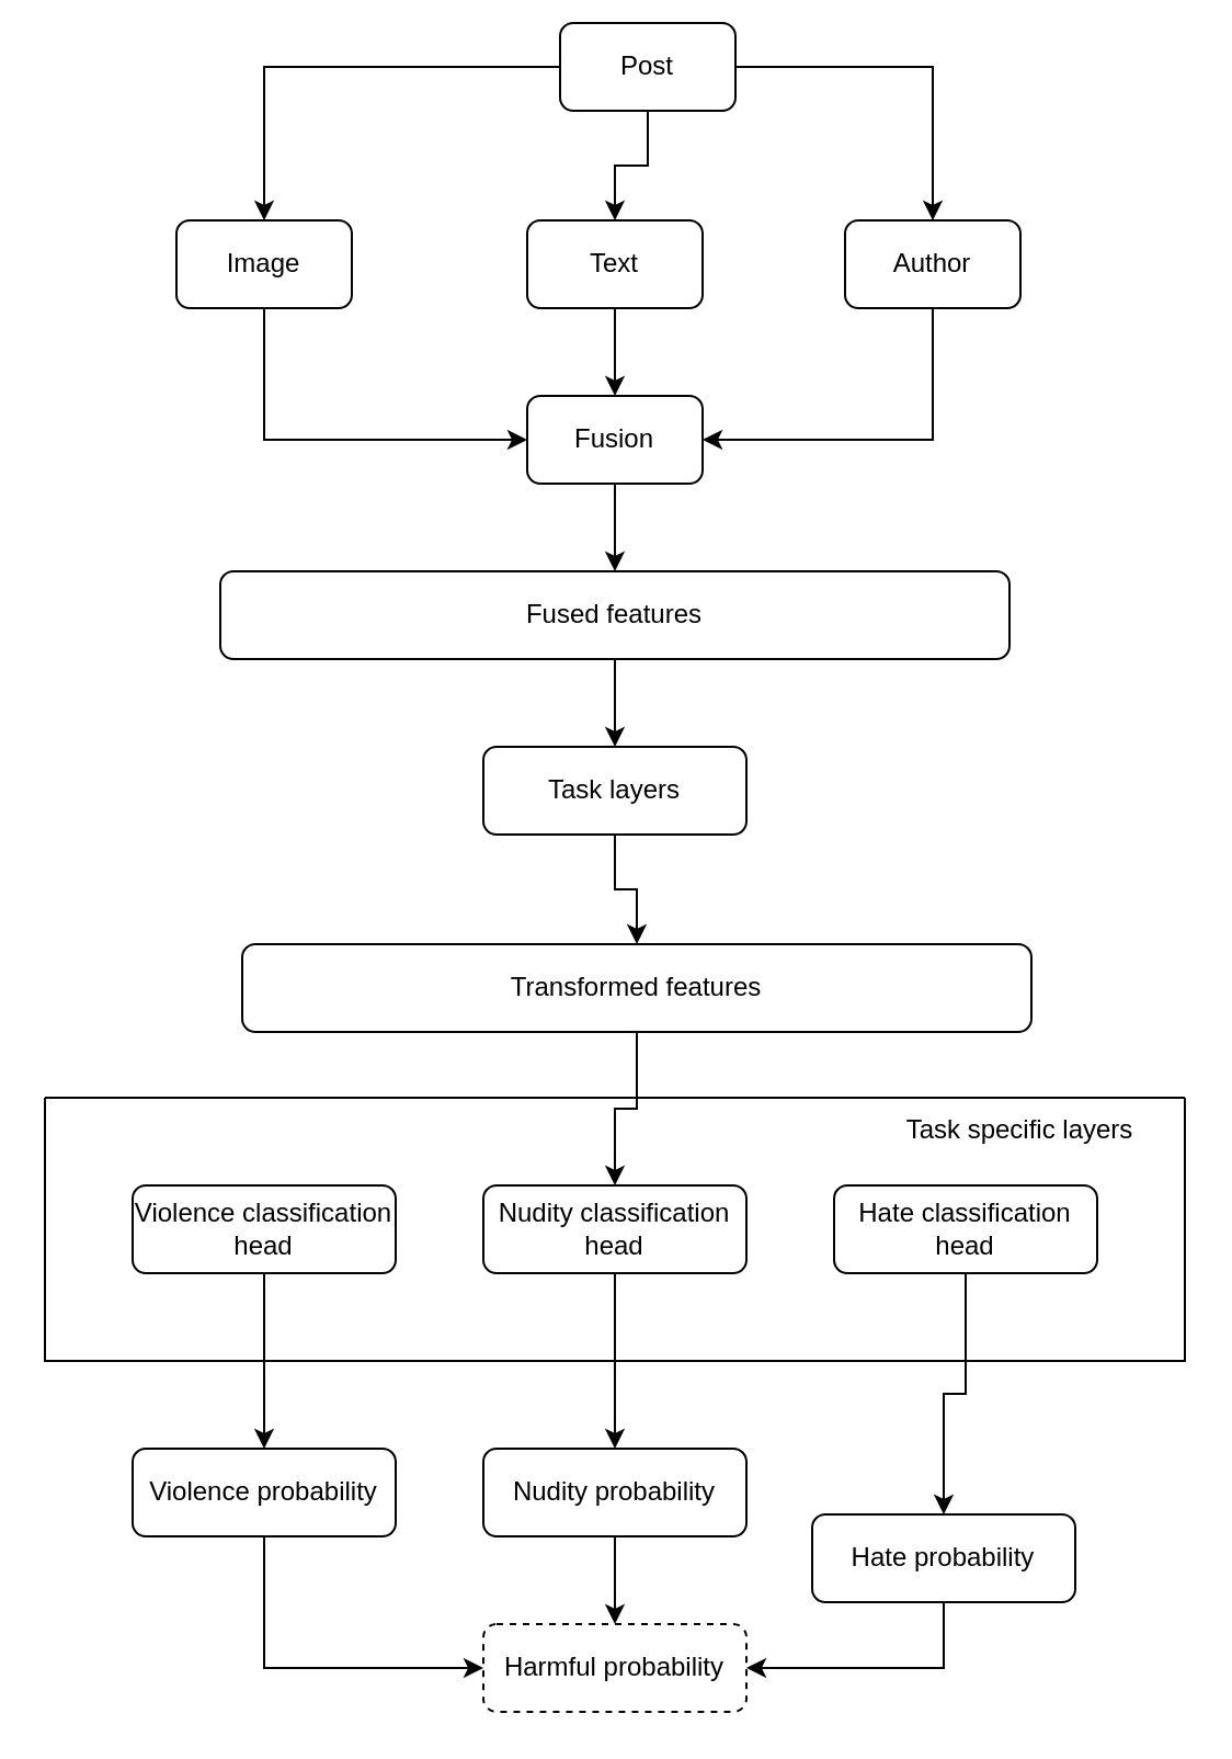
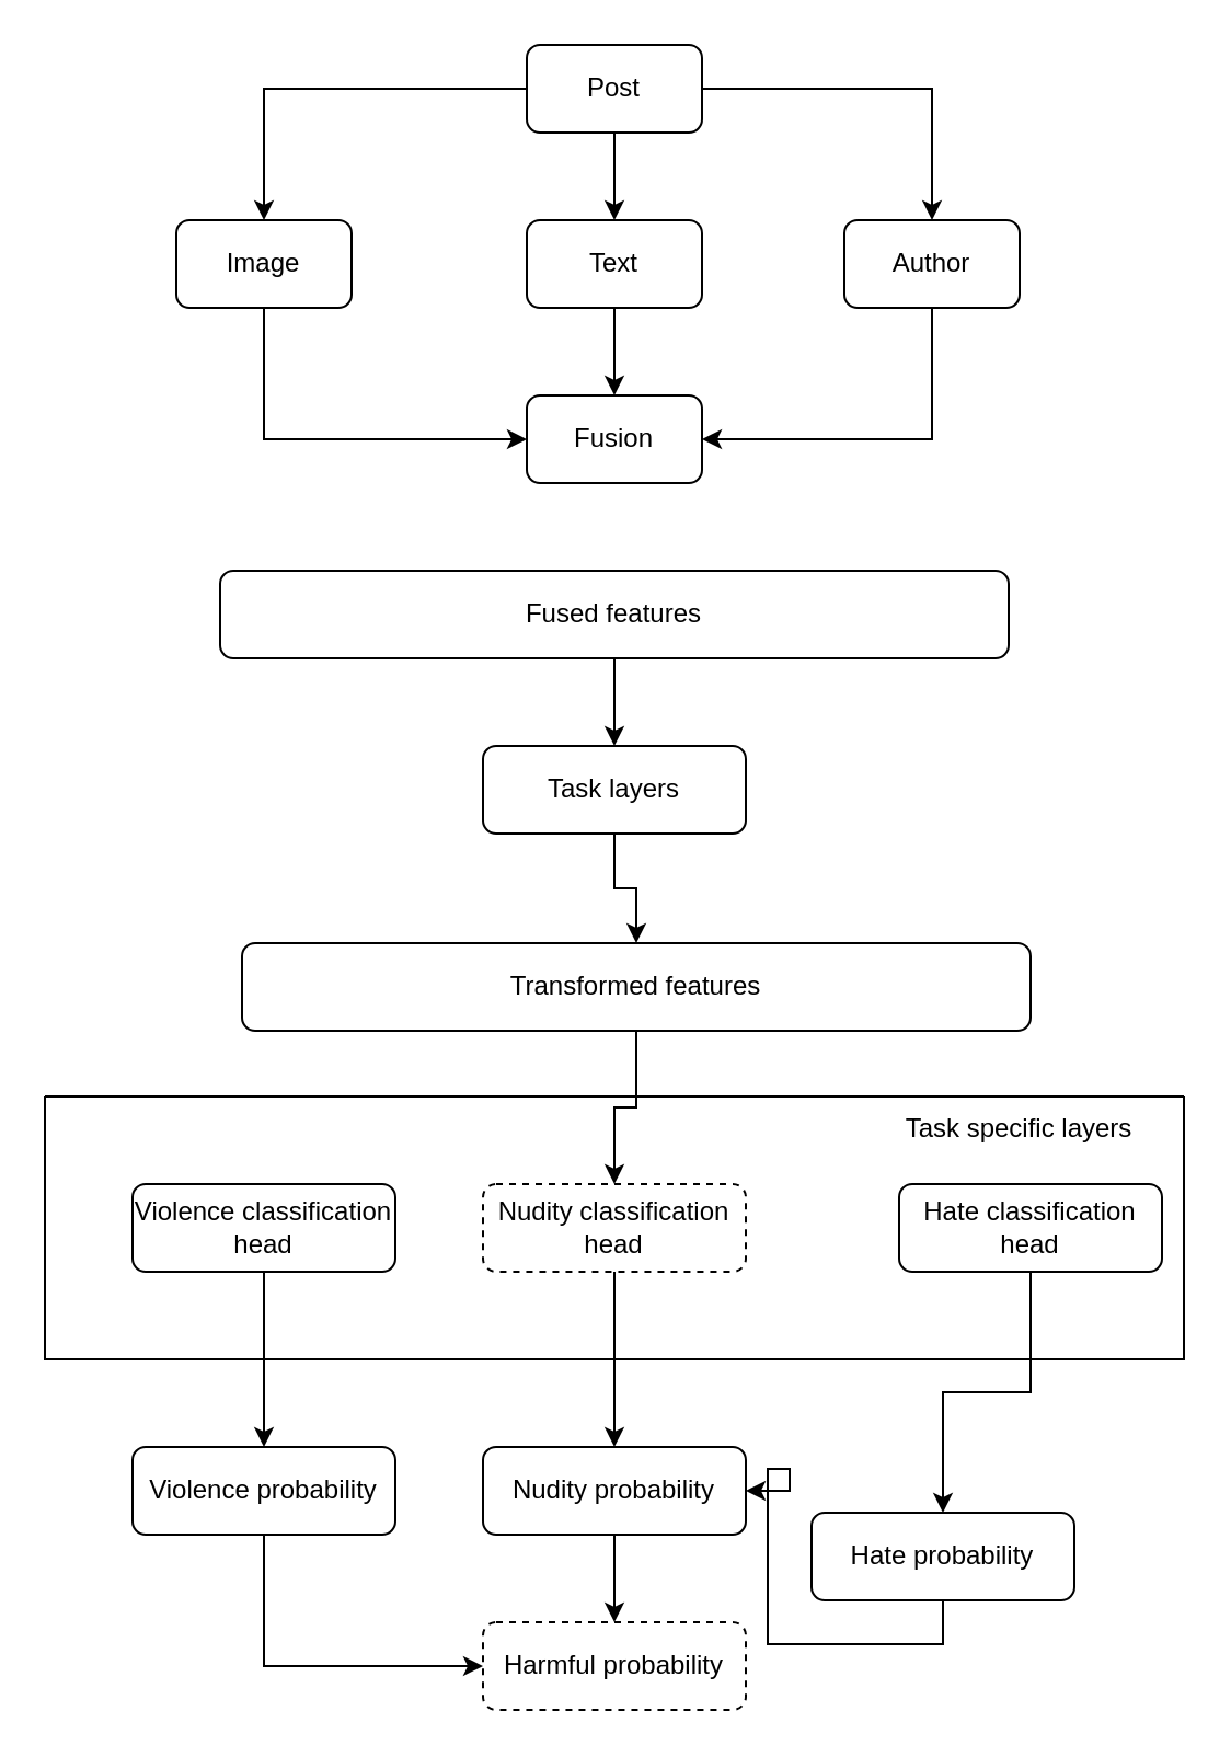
- <mxCell id="25" value="Post" style="rounded=1;whiteSpace=wrap;html=1;" parent="1" vertex="1"><mxGeometry x="255" y="10" width="80" height="40" as="geometry" /></mxCell>
+ <mxCell id="25" value="Post" style="rounded=1;whiteSpace=wrap;html=1;" parent="1" vertex="1"><mxGeometry x="240" y="20" width="80" height="40" as="geometry" /></mxCell>
- <mxCell id="32" style="edgeStyle=orthogonalEdgeStyle;rounded=0;orthogonalLoop=1;jettySize=auto;html=1;exitX=0.5;exitY=1;exitDx=0;exitDy=0;entryX=0.5;entryY=0;entryDx=0;entryDy=0;" parent="1" source="33" target="6" edge="1"><mxGeometry relative="1" as="geometry" /></mxCell>
- <mxCell id="8" value="Nudity classification head" style="rounded=1;whiteSpace=wrap;html=1;" parent="1" vertex="1"><mxGeometry x="220" y="540" width="120" height="40" as="geometry" /></mxCell>
+ <mxCell id="8" value="Nudity classification head" style="rounded=1;whiteSpace=wrap;html=1;dashed=1;" parent="1" vertex="1"><mxGeometry x="220" y="540" width="120" height="40" as="geometry" /></mxCell>
- <mxCell id="21" value="Hate classification head" style="rounded=1;whiteSpace=wrap;html=1;" parent="18" vertex="1"><mxGeometry x="360" y="40" width="120" height="40" as="geometry" /></mxCell>
+ <mxCell id="21" value="Hate classification head" style="rounded=1;whiteSpace=wrap;html=1;" parent="18" vertex="1"><mxGeometry x="390" y="40" width="120" height="40" as="geometry" /></mxCell>
- <mxCell id="12" style="edgeStyle=orthogonalEdgeStyle;rounded=0;orthogonalLoop=1;jettySize=auto;html=1;exitX=0.5;exitY=1;exitDx=0;exitDy=0;entryX=1;entryY=0.5;entryDx=0;entryDy=0;" parent="1" source="13" target="34" edge="1"><mxGeometry relative="1" as="geometry" /></mxCell>
+ <mxCell id="12" style="edgeStyle=orthogonalEdgeStyle;rounded=0;orthogonalLoop=1;jettySize=auto;html=1;exitX=0.5;exitY=1;exitDx=0;exitDy=0;" parent="1" source="13" target="3" edge="1"><mxGeometry relative="1" as="geometry" /></mxCell>
